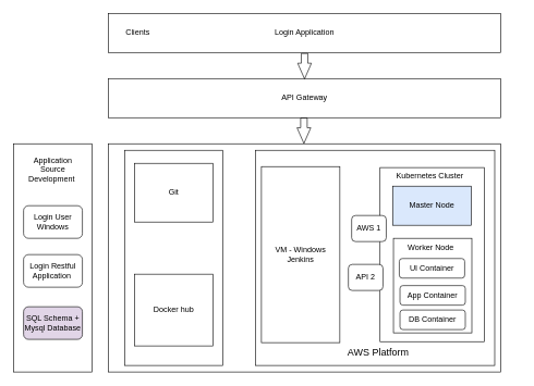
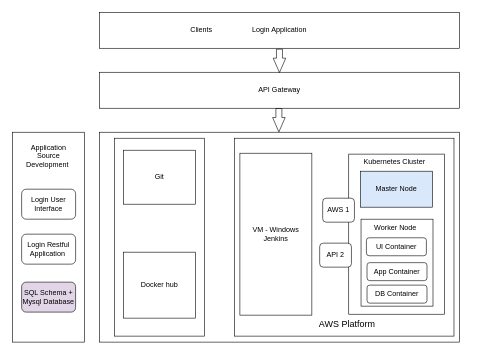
- <mxCell id="12" value="Clients" style="text;html=1;strokeColor=none;fillColor=none;align=center;verticalAlign=middle;whiteSpace=wrap;rounded=0;" vertex="1" parent="1"><mxGeometry x="190" y="40" width="40" height="20" as="geometry" /></mxCell>
+ <mxCell id="12" value="Clients" style="text;html=1;strokeColor=none;fillColor=none;align=center;verticalAlign=middle;whiteSpace=wrap;rounded=0;" vertex="1" parent="1"><mxGeometry x="315" y="40" width="40" height="20" as="geometry" /></mxCell>
- <mxCell id="21" value="Login User Windows" style="rounded=1;whiteSpace=wrap;html=1;" vertex="1" parent="1"><mxGeometry x="35" y="315" width="90" height="50" as="geometry" /></mxCell>
+ <mxCell id="21" value="Login User Interface" style="rounded=1;whiteSpace=wrap;html=1;" vertex="1" parent="1"><mxGeometry x="35" y="315" width="90" height="50" as="geometry" /></mxCell>
